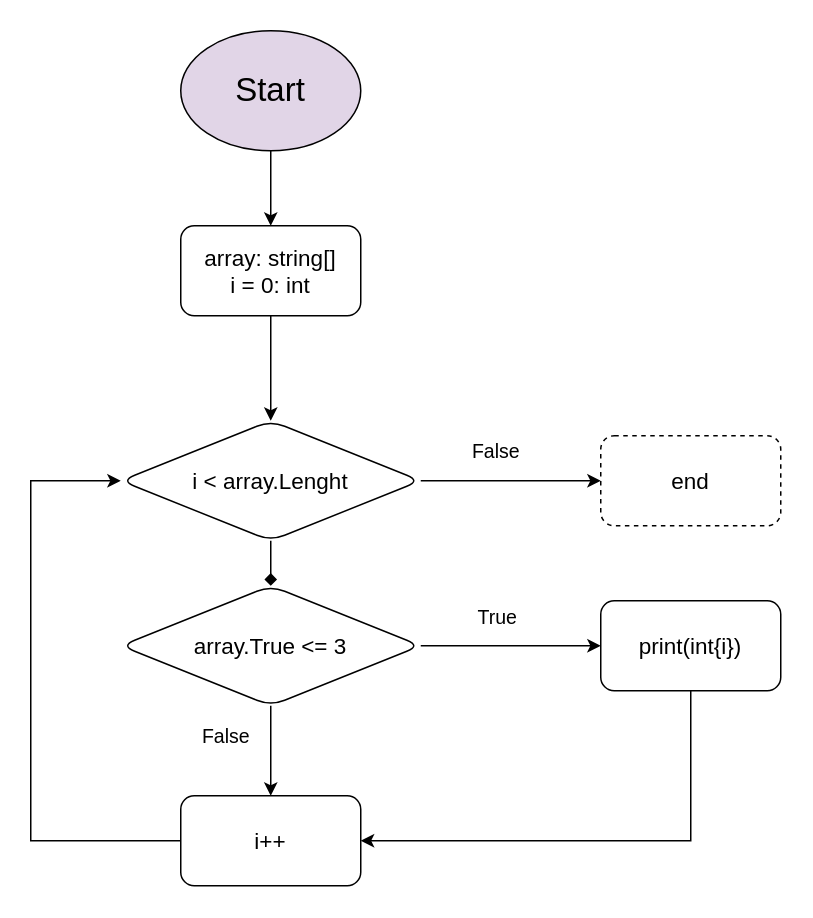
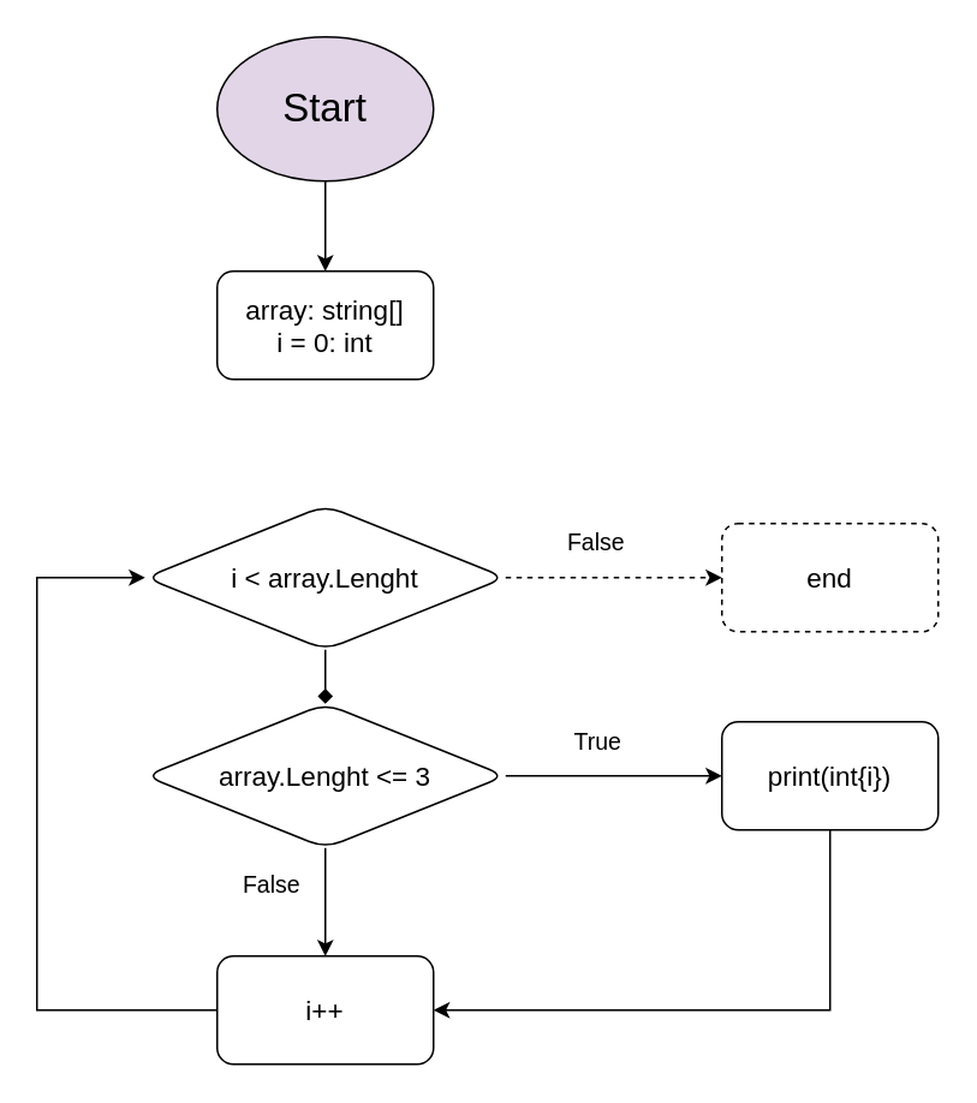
- <mxCell id="4" value="" style="edgeStyle=orthogonalEdgeStyle;rounded=0;orthogonalLoop=1;jettySize=auto;html=1;fontSize=22;" edge="1" parent="1" source="5" target="8"><mxGeometry relative="1" as="geometry" /></mxCell>
- <mxCell id="6" value="" style="edgeStyle=orthogonalEdgeStyle;rounded=0;orthogonalLoop=1;jettySize=auto;html=1;fontSize=22;" edge="1" parent="1" source="8" target="9"><mxGeometry relative="1" as="geometry" /></mxCell>
+ <mxCell id="6" value="" style="edgeStyle=orthogonalEdgeStyle;rounded=0;orthogonalLoop=1;jettySize=auto;html=1;fontSize=22;dashed=1;" edge="1" parent="1" source="8" target="9"><mxGeometry relative="1" as="geometry" /></mxCell>
- <mxCell id="14" value="array.True &amp;lt;= 3" style="rhombus;whiteSpace=wrap;html=1;rounded=1;fontSize=15;" vertex="1" parent="1"><mxGeometry x="80" y="390" width="200" height="80" as="geometry" /></mxCell>
+ <mxCell id="14" value="array.Lenght &amp;lt;= 3" style="rhombus;whiteSpace=wrap;html=1;rounded=1;fontSize=15;" vertex="1" parent="1"><mxGeometry x="80" y="390" width="200" height="80" as="geometry" /></mxCell>
